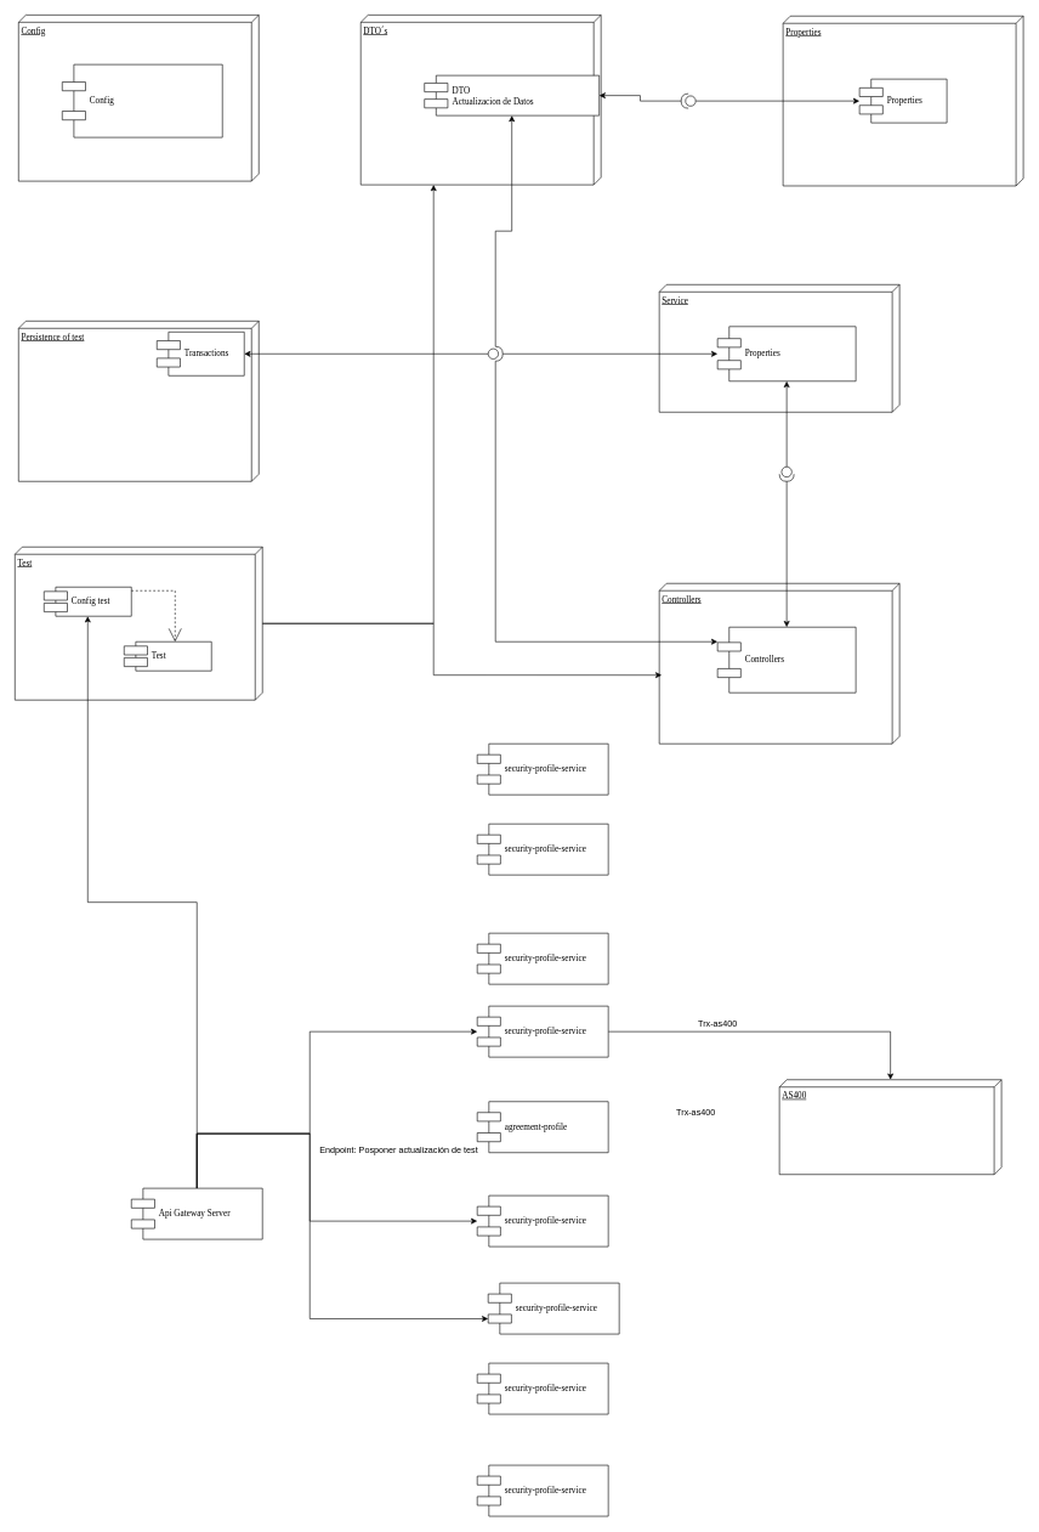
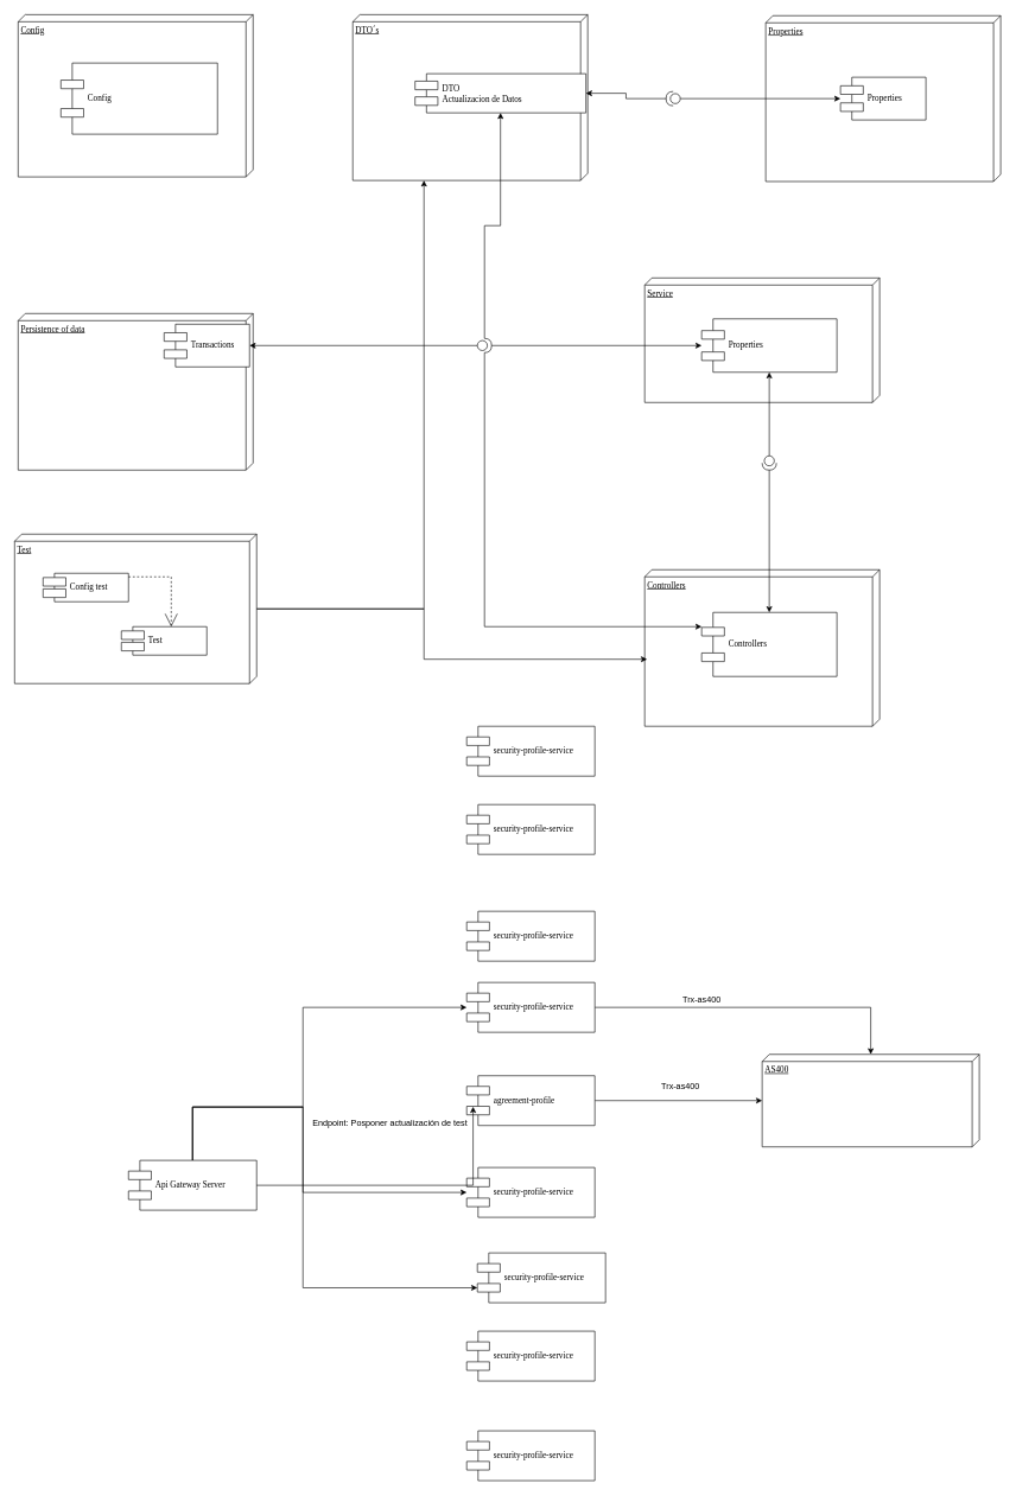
- <mxCell id="2" value="Persistence of&amp;nbsp;test" style="verticalAlign=top;align=left;spacingTop=8;spacingLeft=2;spacingRight=12;shape=cube;size=10;direction=south;fontStyle=4;html=1;rounded=0;shadow=0;comic=0;labelBackgroundColor=none;strokeWidth=1;fontFamily=Verdana;fontSize=12" parent="1" vertex="1"><mxGeometry x="25" y="440" width="330" height="220" as="geometry" /></mxCell>
+ <mxCell id="2" value="Persistence of&amp;nbsp;data" style="verticalAlign=top;align=left;spacingTop=8;spacingLeft=2;spacingRight=12;shape=cube;size=10;direction=south;fontStyle=4;html=1;rounded=0;shadow=0;comic=0;labelBackgroundColor=none;strokeWidth=1;fontFamily=Verdana;fontSize=12" parent="1" vertex="1"><mxGeometry x="25" y="440" width="330" height="220" as="geometry" /></mxCell>
- <mxCell id="5" value="Transactions" style="shape=component;align=left;spacingLeft=36;rounded=0;shadow=0;comic=0;labelBackgroundColor=none;strokeWidth=1;fontFamily=Verdana;fontSize=12;html=1;" parent="1" vertex="1"><mxGeometry x="215" y="455" width="120" height="60" as="geometry" /></mxCell>
+ <mxCell id="5" value="Transactions" style="shape=component;align=left;spacingLeft=36;rounded=0;shadow=0;comic=0;labelBackgroundColor=none;strokeWidth=1;fontFamily=Verdana;fontSize=12;html=1;" parent="1" vertex="1"><mxGeometry x="230" y="455" width="120" height="60" as="geometry" /></mxCell>
- <mxCell id="50" style="edgeStyle=orthogonalEdgeStyle;rounded=0;orthogonalLoop=1;jettySize=auto;html=1;" edge="1" parent="1" source="34" target="25"><mxGeometry relative="1" as="geometry" /></mxCell>
+ <mxCell id="50" style="edgeStyle=orthogonalEdgeStyle;rounded=0;orthogonalLoop=1;jettySize=auto;html=1;entryX=0.05;entryY=0.623;entryDx=0;entryDy=0;entryPerimeter=0;" edge="1" parent="1" source="34" target="49"><mxGeometry relative="1" as="geometry" /></mxCell>
+ <mxCell id="48" style="edgeStyle=orthogonalEdgeStyle;rounded=0;orthogonalLoop=1;jettySize=auto;html=1;" edge="1" parent="1" source="49" target="37"><mxGeometry relative="1" as="geometry" /></mxCell>
